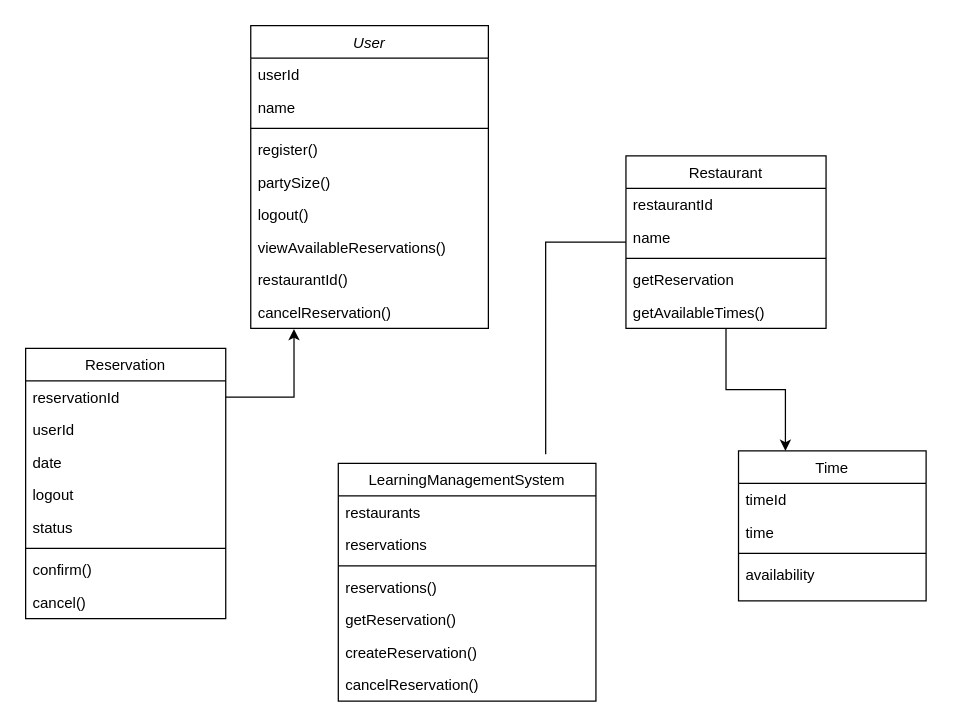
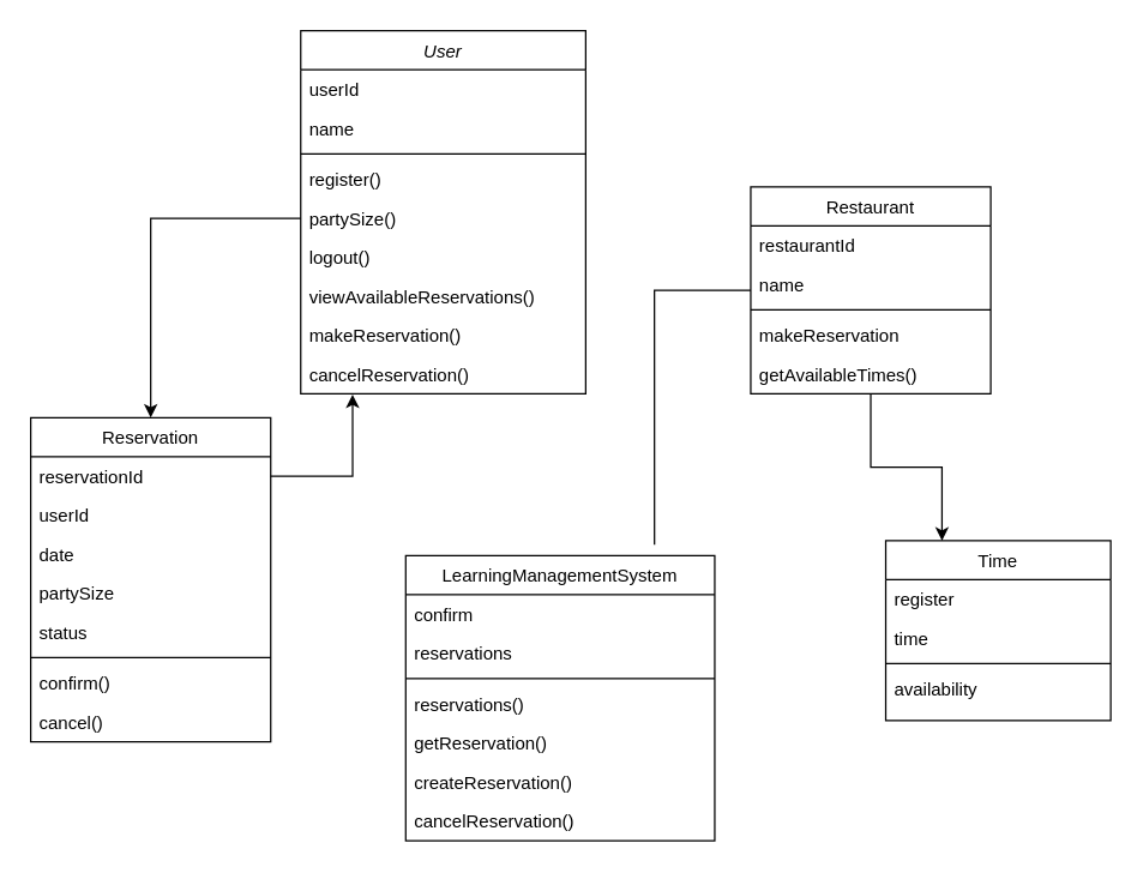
+ <mxCell id="42" style="edgeStyle=orthogonalEdgeStyle;rounded=0;orthogonalLoop=1;jettySize=auto;html=1;entryX=0.5;entryY=0;entryDx=0;entryDy=0;" edge="1" parent="1" source="7" target="12"><mxGeometry relative="1" as="geometry" /></mxCell>
- <mxCell id="10" value="restaurantId()" style="text;align=left;verticalAlign=top;spacingLeft=4;spacingRight=4;overflow=hidden;rotatable=0;points=[[0,0.5],[1,0.5]];portConstraint=eastwest;" vertex="1" parent="2"><mxGeometry y="190" width="190" height="26" as="geometry" /></mxCell>
+ <mxCell id="10" value="makeReservation()" style="text;align=left;verticalAlign=top;spacingLeft=4;spacingRight=4;overflow=hidden;rotatable=0;points=[[0,0.5],[1,0.5]];portConstraint=eastwest;" vertex="1" parent="2"><mxGeometry y="190" width="190" height="26" as="geometry" /></mxCell>
- <mxCell id="35" value="getReservation" style="text;align=left;verticalAlign=top;spacingLeft=4;spacingRight=4;overflow=hidden;rotatable=0;points=[[0,0.5],[1,0.5]];portConstraint=eastwest;" vertex="1" parent="31"><mxGeometry y="86" width="160" height="26" as="geometry" /></mxCell>
+ <mxCell id="35" value="makeReservation" style="text;align=left;verticalAlign=top;spacingLeft=4;spacingRight=4;overflow=hidden;rotatable=0;points=[[0,0.5],[1,0.5]];portConstraint=eastwest;" vertex="1" parent="31"><mxGeometry y="86" width="160" height="26" as="geometry" /></mxCell>
- <mxCell id="16" value="logout" style="text;align=left;verticalAlign=top;spacingLeft=4;spacingRight=4;overflow=hidden;rotatable=0;points=[[0,0.5],[1,0.5]];portConstraint=eastwest;rounded=0;shadow=0;html=0;" vertex="1" parent="12"><mxGeometry y="104" width="160" height="26" as="geometry" /></mxCell>
+ <mxCell id="16" value="partySize" style="text;align=left;verticalAlign=top;spacingLeft=4;spacingRight=4;overflow=hidden;rotatable=0;points=[[0,0.5],[1,0.5]];portConstraint=eastwest;rounded=0;shadow=0;html=0;" vertex="1" parent="12"><mxGeometry y="104" width="160" height="26" as="geometry" /></mxCell>
- <mxCell id="38" value="timeId" style="text;align=left;verticalAlign=top;spacingLeft=4;spacingRight=4;overflow=hidden;rotatable=0;points=[[0,0.5],[1,0.5]];portConstraint=eastwest;" vertex="1" parent="37"><mxGeometry y="26" width="150" height="26" as="geometry" /></mxCell>
+ <mxCell id="38" value="register" style="text;align=left;verticalAlign=top;spacingLeft=4;spacingRight=4;overflow=hidden;rotatable=0;points=[[0,0.5],[1,0.5]];portConstraint=eastwest;" vertex="1" parent="37"><mxGeometry y="26" width="150" height="26" as="geometry" /></mxCell>
- <mxCell id="22" value="restaurants" style="text;align=left;verticalAlign=top;spacingLeft=4;spacingRight=4;overflow=hidden;rotatable=0;points=[[0,0.5],[1,0.5]];portConstraint=eastwest;rounded=0;shadow=0;html=0;" vertex="1" parent="21"><mxGeometry y="26" width="206" height="26" as="geometry" /></mxCell>
+ <mxCell id="22" value="confirm" style="text;align=left;verticalAlign=top;spacingLeft=4;spacingRight=4;overflow=hidden;rotatable=0;points=[[0,0.5],[1,0.5]];portConstraint=eastwest;rounded=0;shadow=0;html=0;" vertex="1" parent="21"><mxGeometry y="26" width="206" height="26" as="geometry" /></mxCell>
